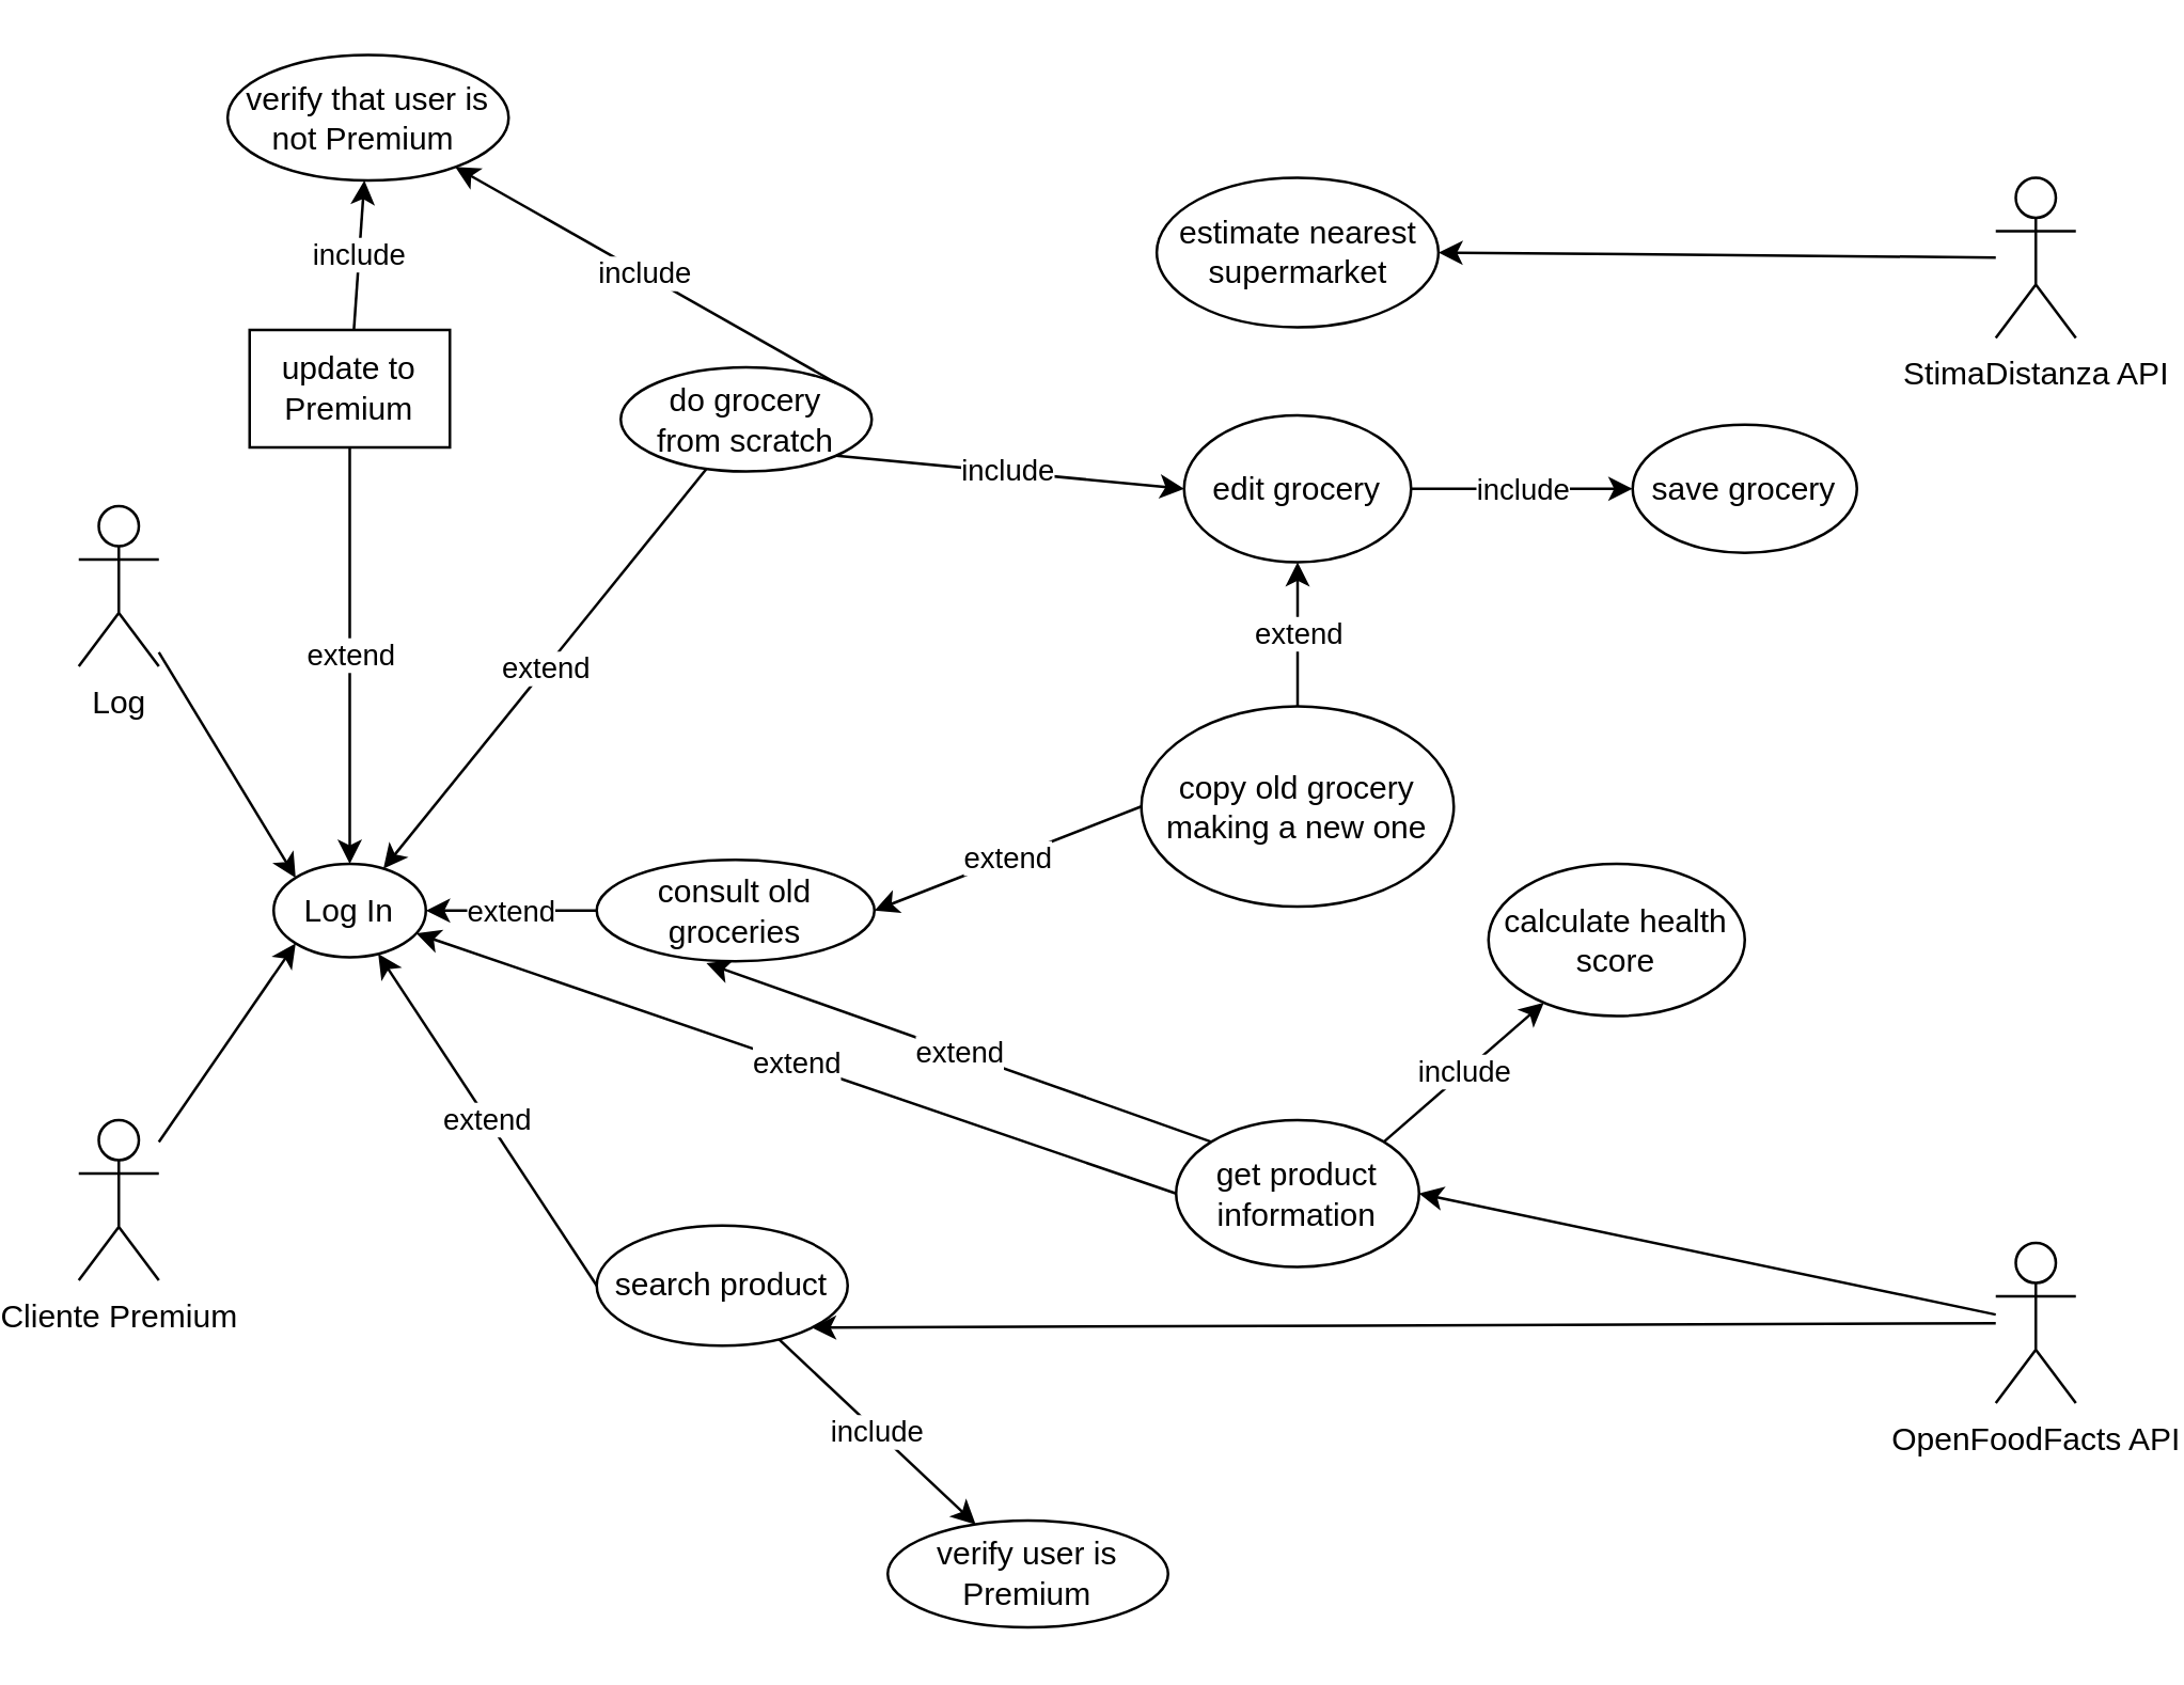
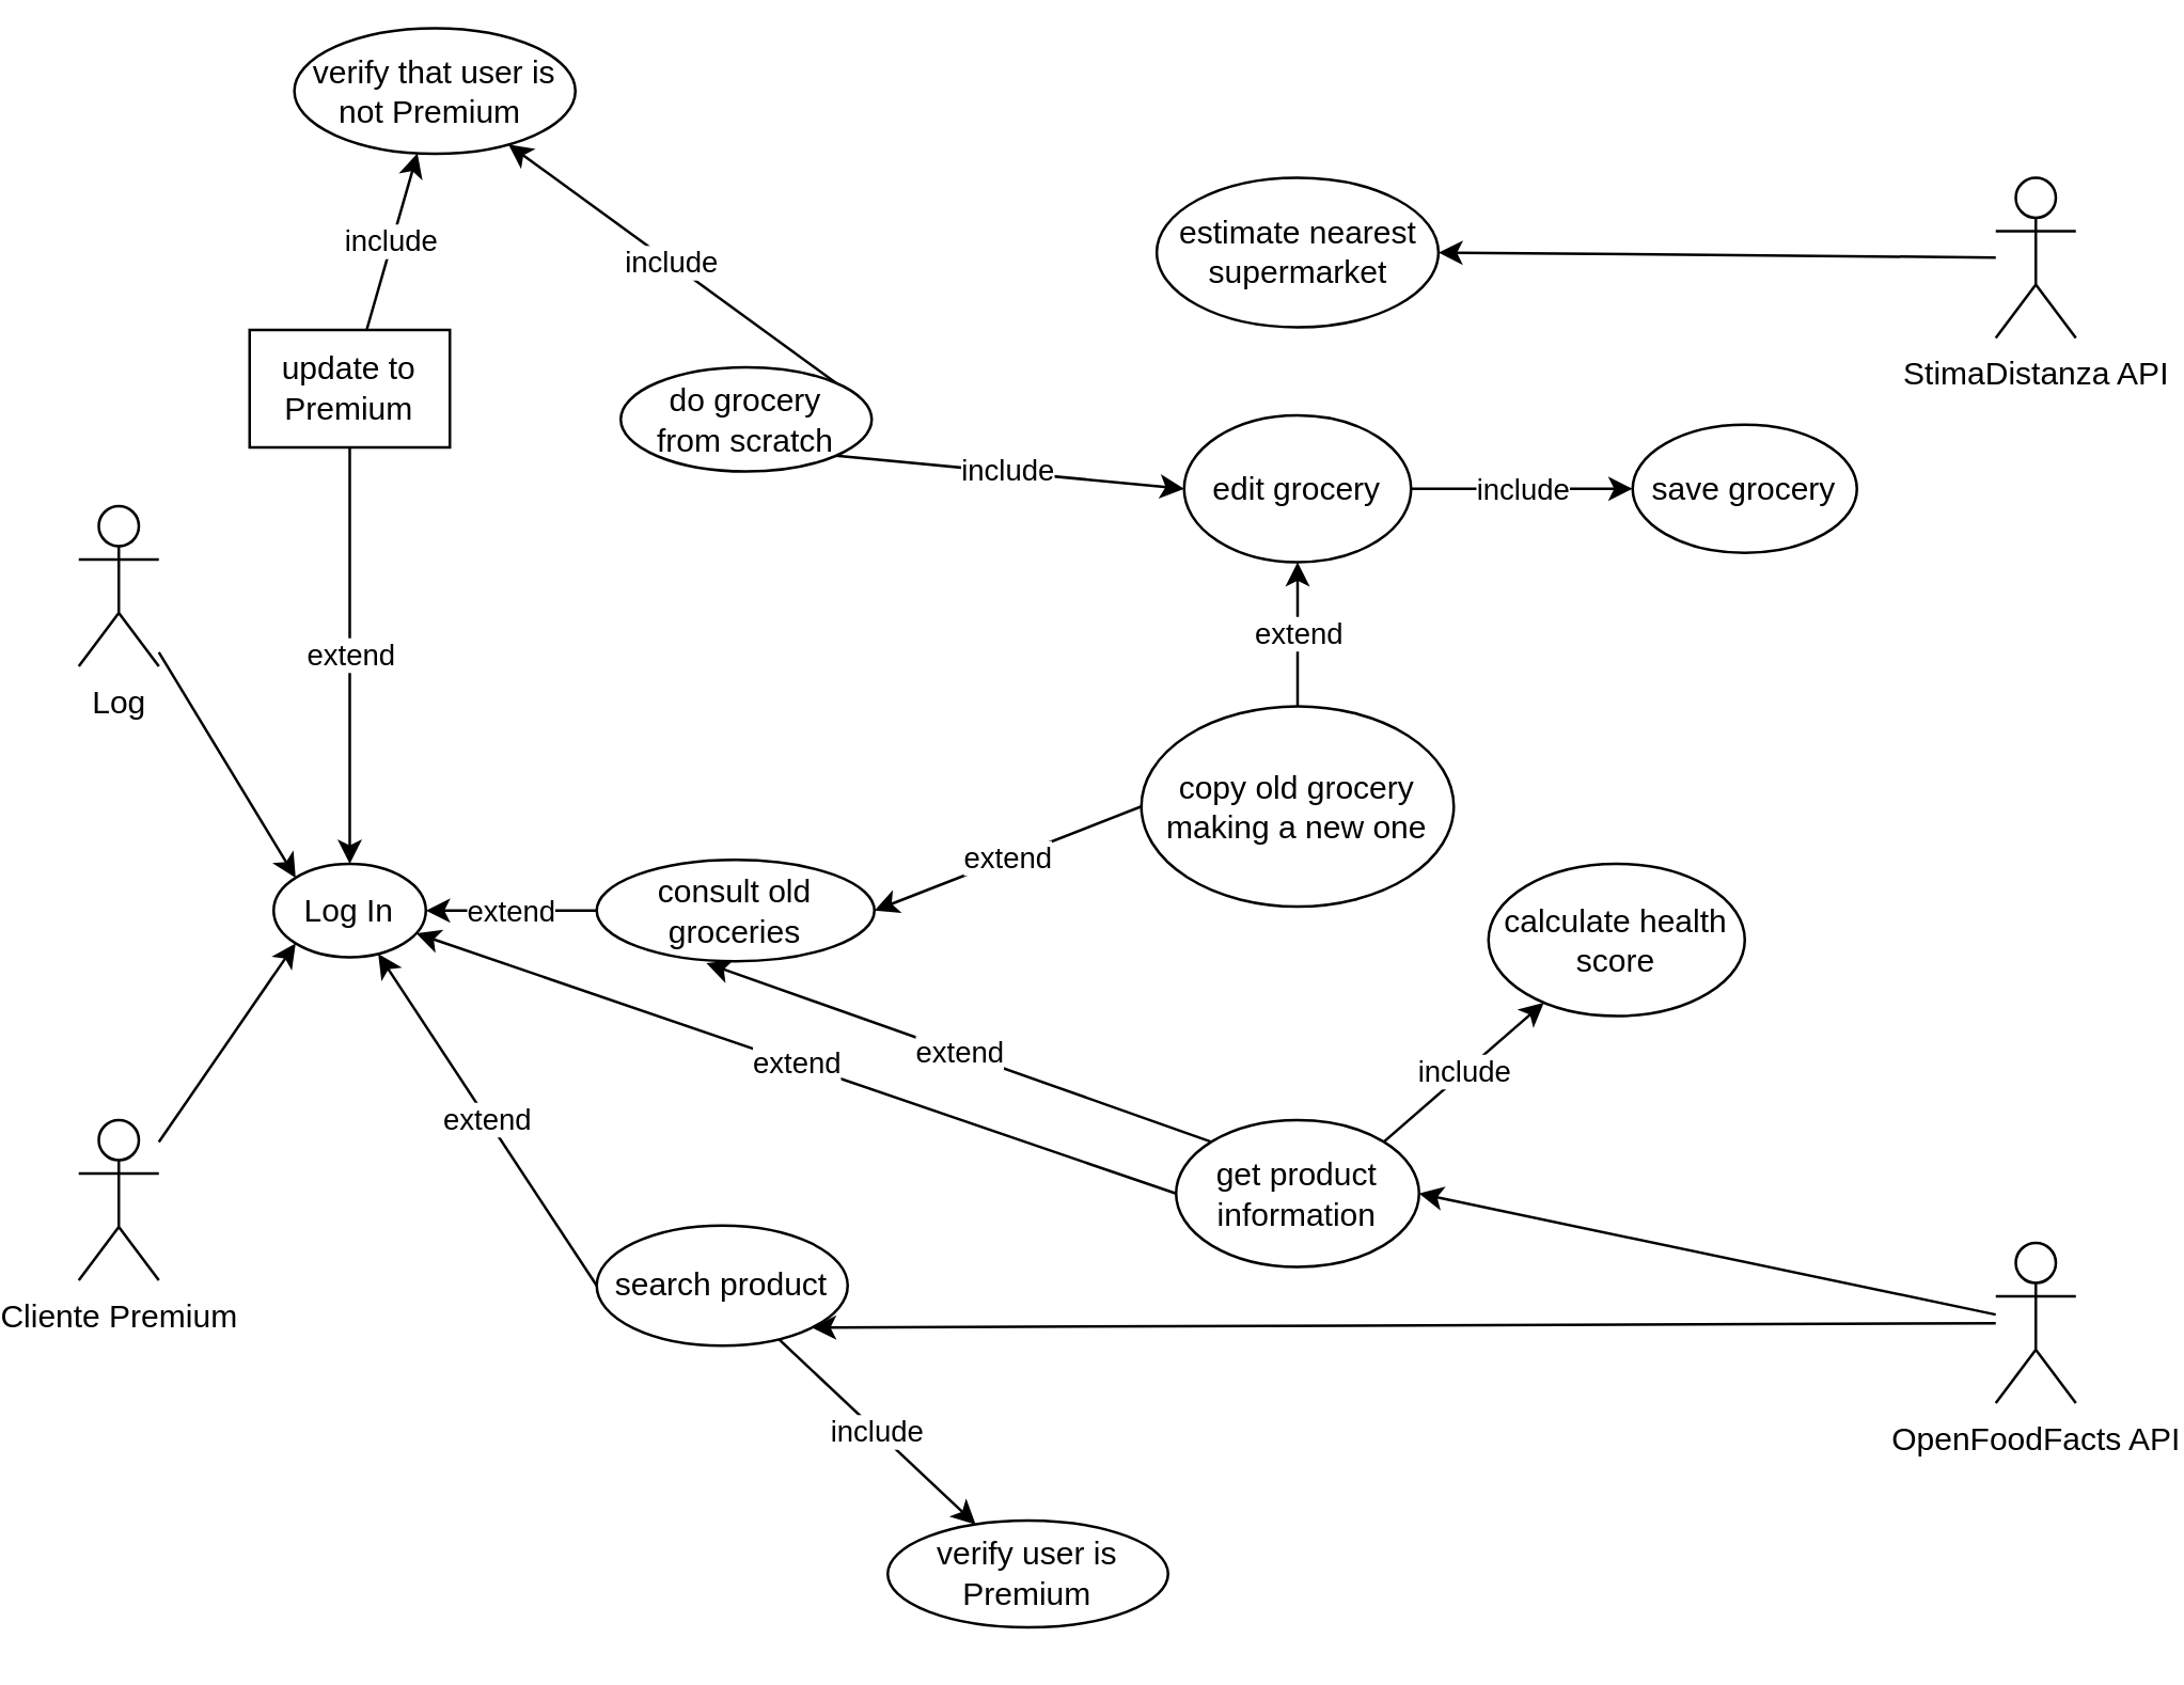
- <mxCell id="36" value="verify that user is not Premium&amp;nbsp;" style="ellipse;whiteSpace=wrap;html=1;" parent="1" vertex="1"><mxGeometry x="75.75" y="20" width="105.25" height="47" as="geometry" /></mxCell>
+ <mxCell id="36" value="verify that user is not Premium&amp;nbsp;" style="ellipse;whiteSpace=wrap;html=1;" parent="1" vertex="1"><mxGeometry x="100.75" y="10" width="105.25" height="47" as="geometry" /></mxCell>
- <mxCell id="6" value="extend" style="edgeStyle=none;rounded=0;orthogonalLoop=1;jettySize=auto;html=1;" parent="1" source="7" target="28" edge="1"><mxGeometry relative="1" as="geometry" /></mxCell>
